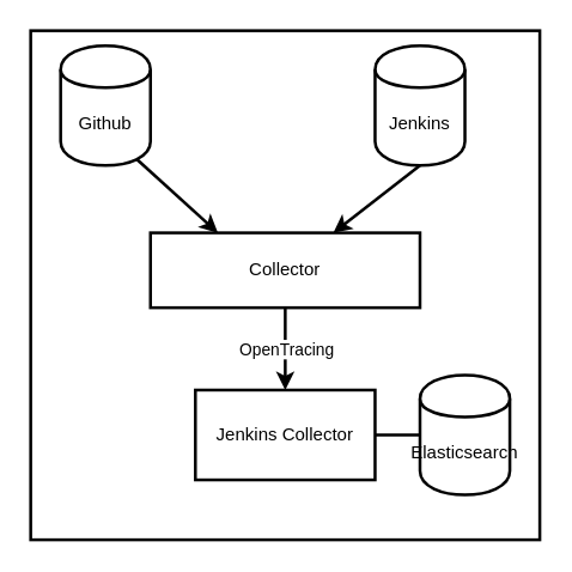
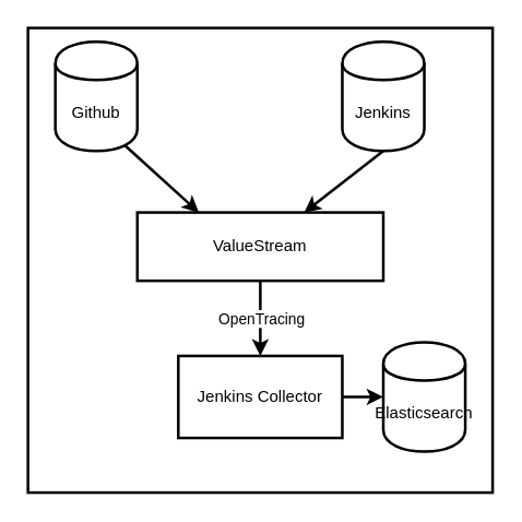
- <mxCell id="6" value="Collector" style="rounded=0;whiteSpace=wrap;html=1;strokeWidth=2;" parent="1" vertex="1"><mxGeometry x="100" y="155" width="180" height="50" as="geometry" /></mxCell>
+ <mxCell id="6" value="ValueStream" style="rounded=0;whiteSpace=wrap;html=1;strokeWidth=2;" parent="1" vertex="1"><mxGeometry x="100" y="155" width="180" height="50" as="geometry" /></mxCell>
- <mxCell id="9" value="" style="edgeStyle=orthogonalEdgeStyle;rounded=0;orthogonalLoop=1;jettySize=auto;html=1;strokeWidth=2;endArrow=none;" parent="1" source="10" target="11" edge="1"><mxGeometry relative="1" as="geometry" /></mxCell>
+ <mxCell id="9" value="" style="edgeStyle=orthogonalEdgeStyle;rounded=0;orthogonalLoop=1;jettySize=auto;html=1;strokeWidth=2;" parent="1" source="10" target="11" edge="1"><mxGeometry relative="1" as="geometry" /></mxCell>
